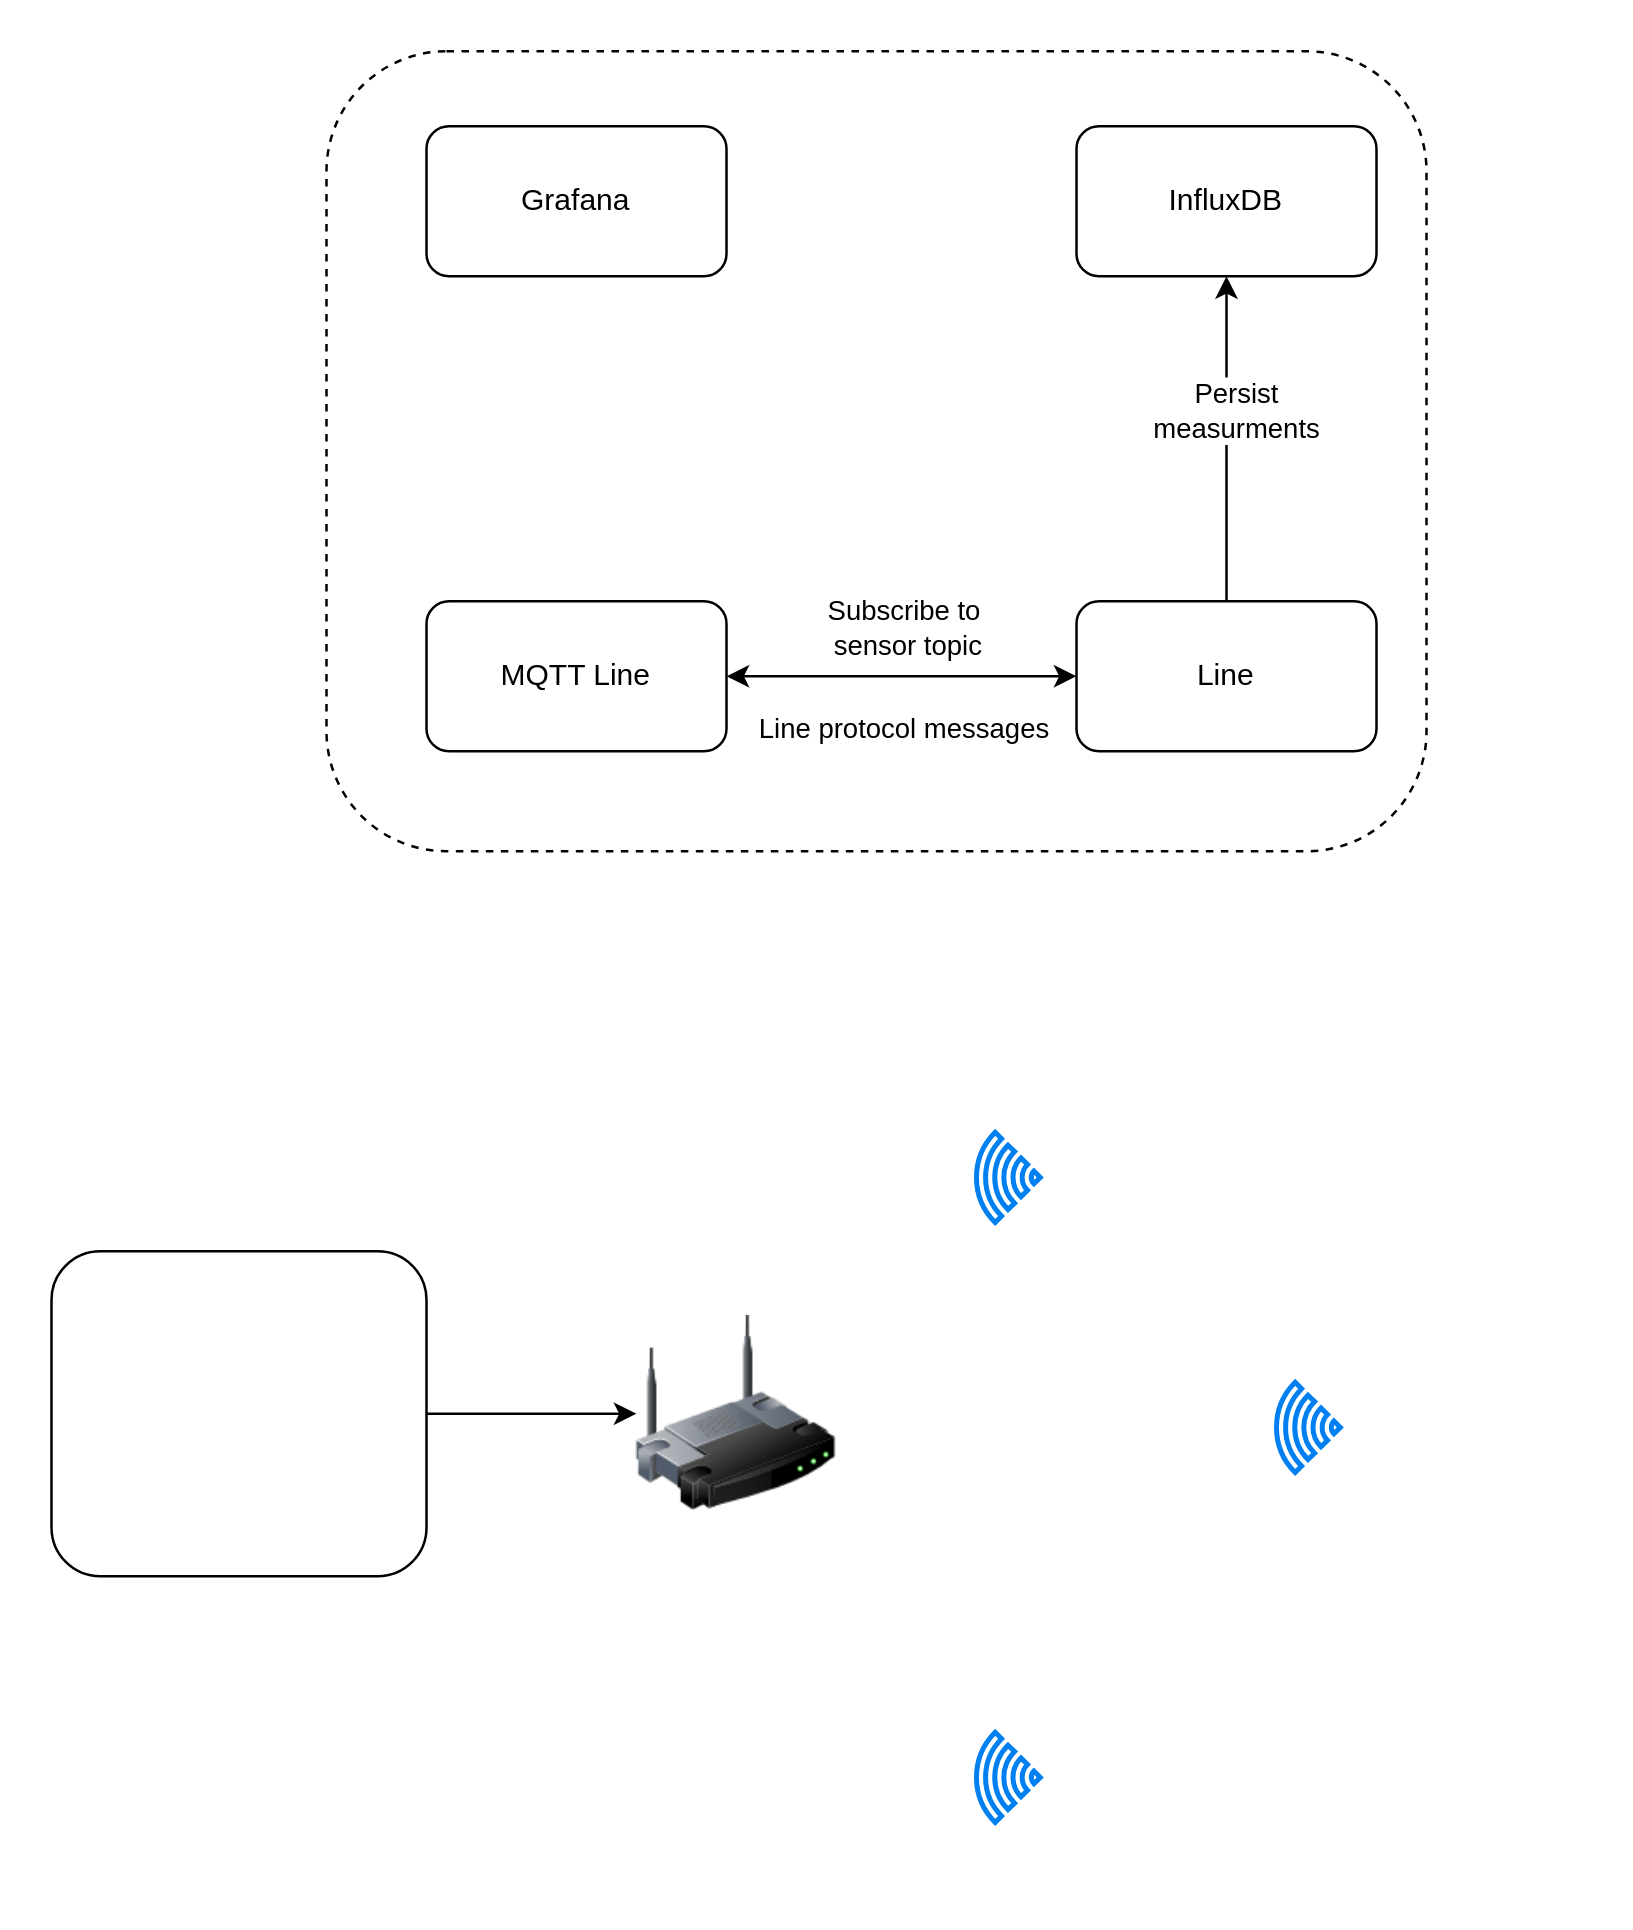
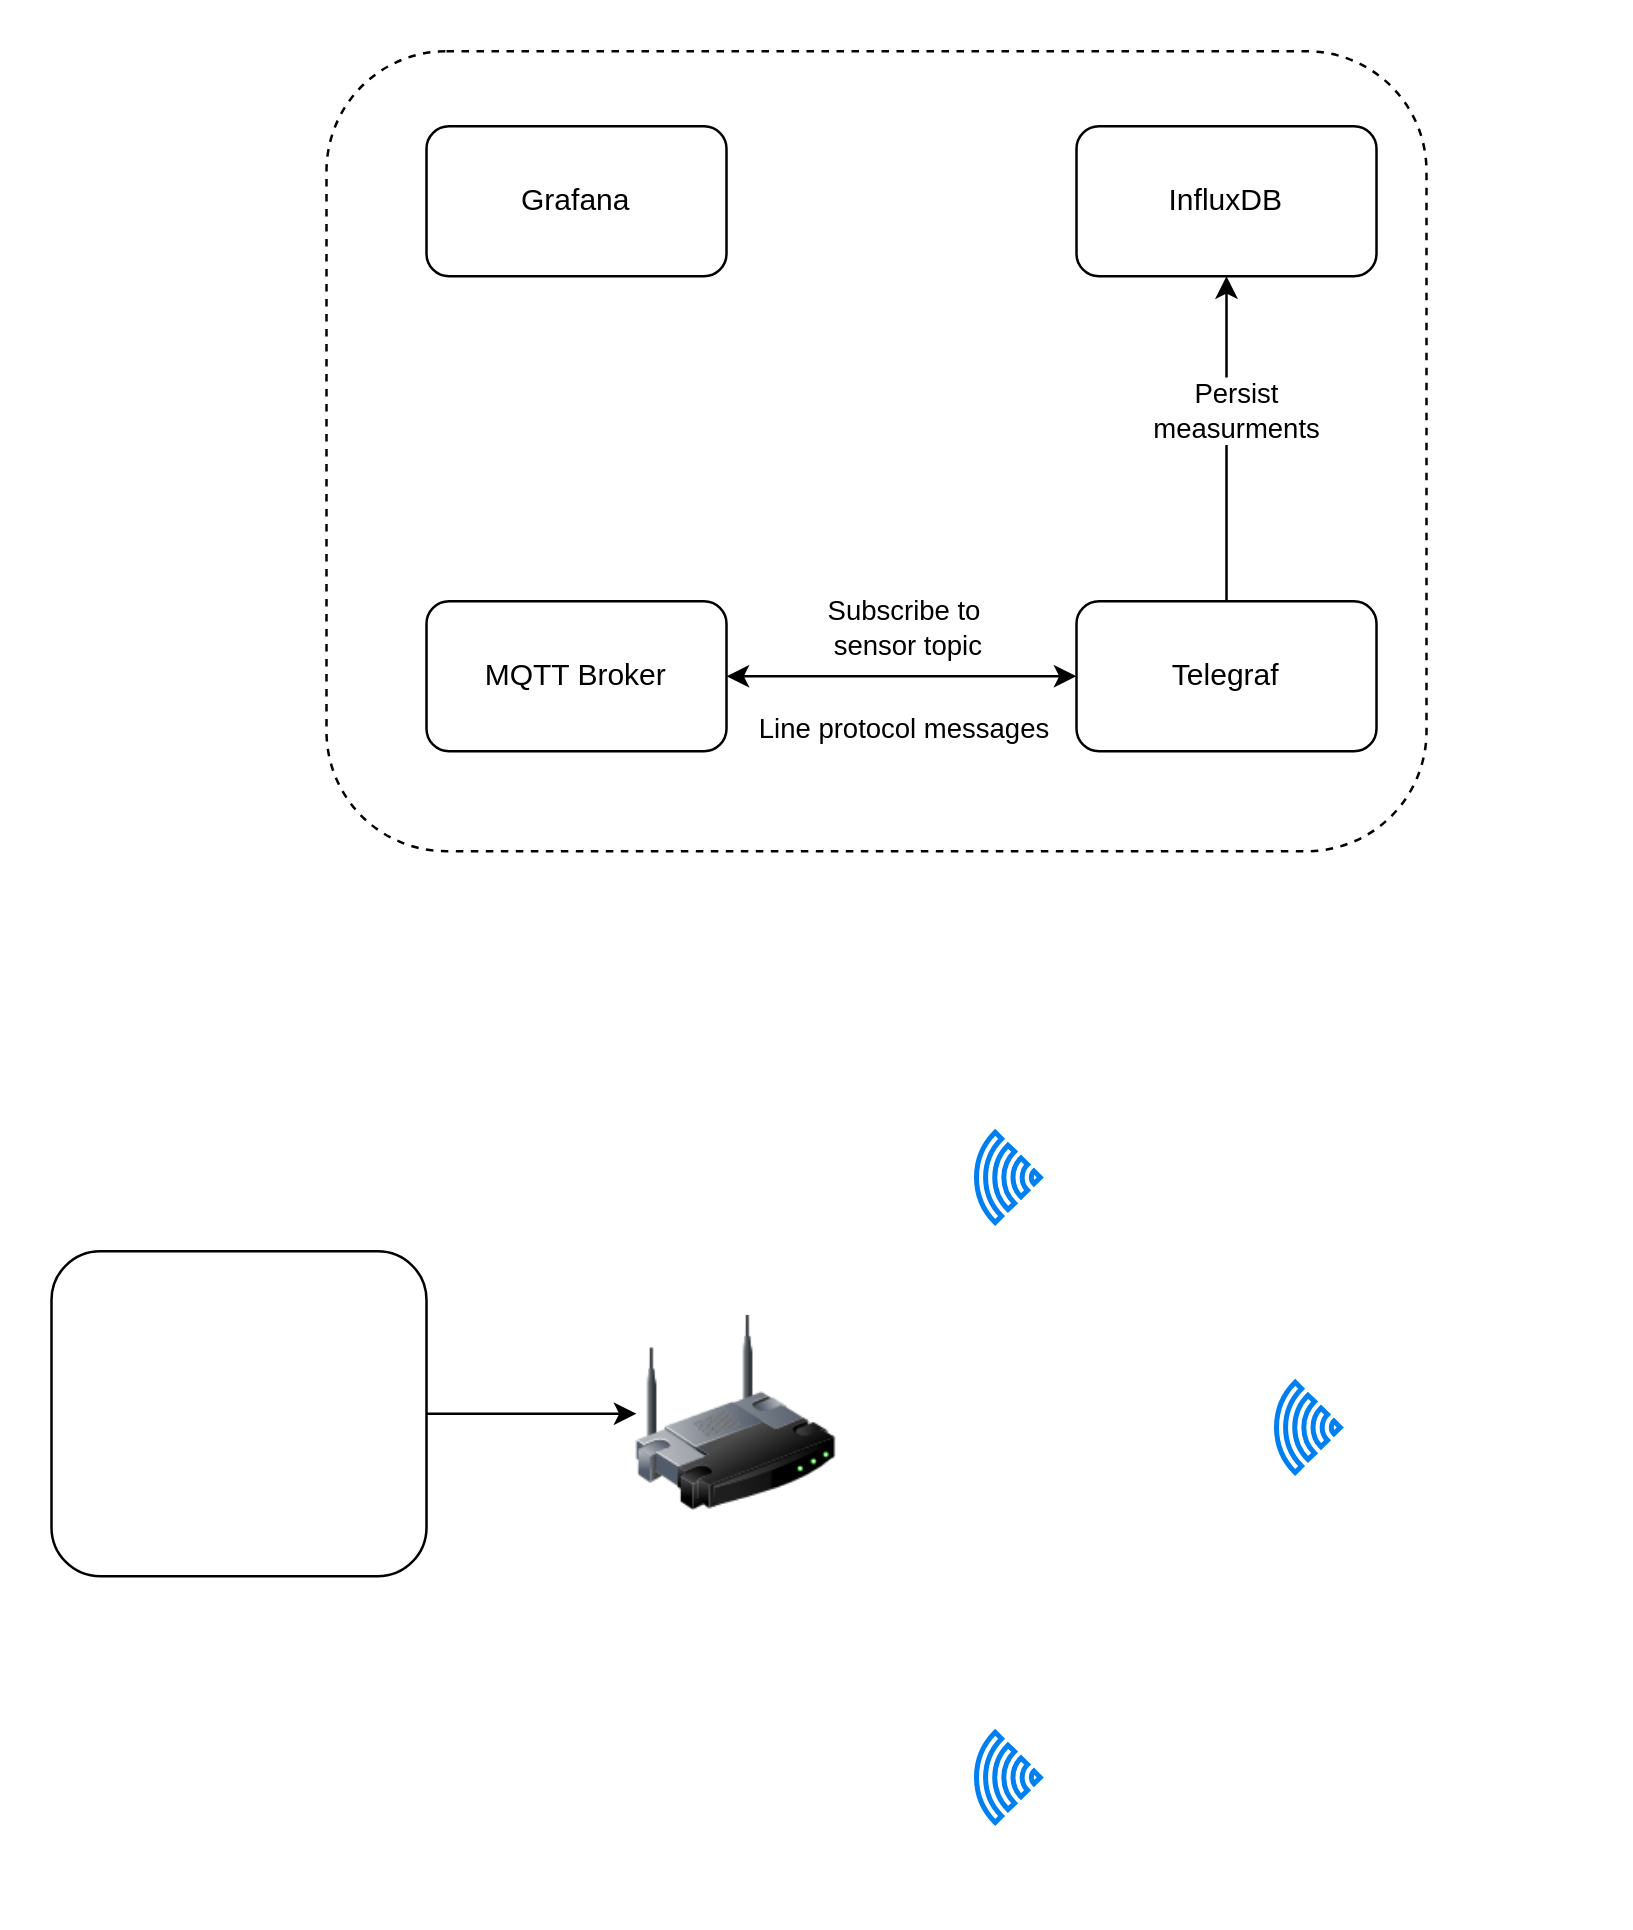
- <mxCell id="7" value="MQTT Line" style="rounded=1;whiteSpace=wrap;html=1;" parent="1" vertex="1"><mxGeometry x="170" y="240" width="120" height="60" as="geometry" /></mxCell>
+ <mxCell id="7" value="MQTT Broker" style="rounded=1;whiteSpace=wrap;html=1;" parent="1" vertex="1"><mxGeometry x="170" y="240" width="120" height="60" as="geometry" /></mxCell>
- <mxCell id="10" value="Line" style="rounded=1;whiteSpace=wrap;html=1;" parent="1" vertex="1"><mxGeometry x="430" y="240" width="120" height="60" as="geometry" /></mxCell>
+ <mxCell id="10" value="Telegraf" style="rounded=1;whiteSpace=wrap;html=1;" parent="1" vertex="1"><mxGeometry x="430" y="240" width="120" height="60" as="geometry" /></mxCell>
